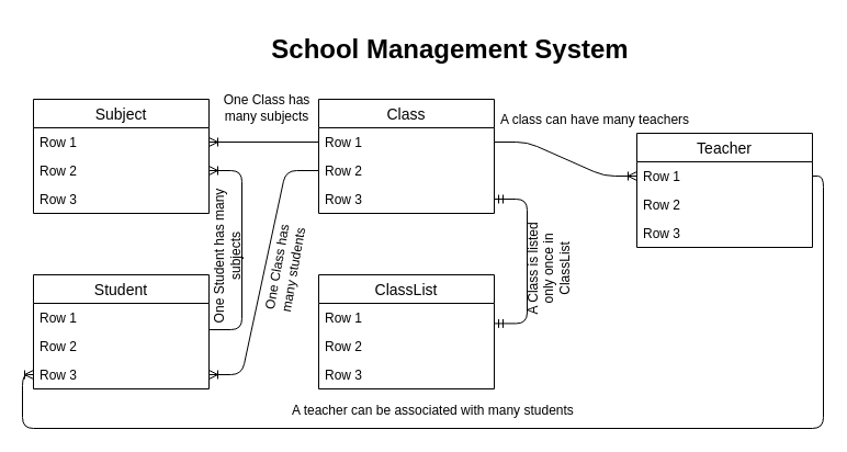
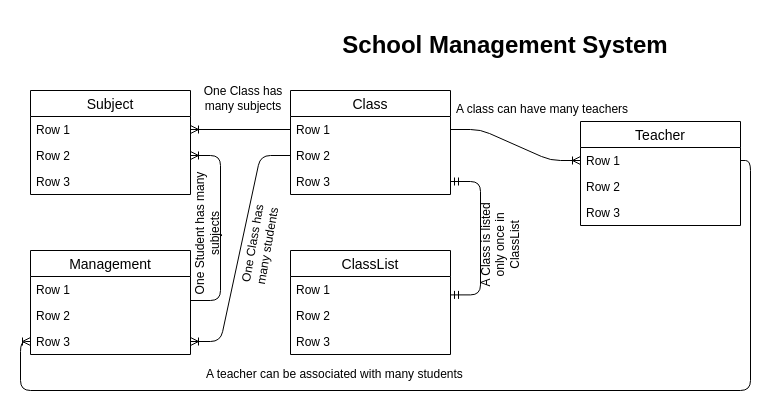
- <mxCell id="34" value="&lt;h1&gt;School Management System&lt;/h1&gt;" style="text;html=1;strokeColor=none;fillColor=none;align=center;verticalAlign=middle;whiteSpace=wrap;rounded=0;" parent="1" vertex="1"><mxGeometry x="210" y="20" width="400" height="50" as="geometry" /></mxCell>
+ <mxCell id="34" value="&lt;h1&gt;School Management System&lt;/h1&gt;" style="text;html=1;strokeColor=none;fillColor=none;align=center;verticalAlign=middle;whiteSpace=wrap;rounded=0;" parent="1" vertex="1"><mxGeometry x="305" y="20" width="400" height="50" as="geometry" /></mxCell>
- <mxCell id="6" value="Student" style="swimlane;fontStyle=0;childLayout=stackLayout;horizontal=1;startSize=26;horizontalStack=0;resizeParent=1;resizeParentMax=0;resizeLast=0;collapsible=1;marginBottom=0;align=center;fontSize=14;" parent="1" vertex="1"><mxGeometry x="30" y="250" width="160" height="104" as="geometry" /></mxCell>
+ <mxCell id="6" value="Management" style="swimlane;fontStyle=0;childLayout=stackLayout;horizontal=1;startSize=26;horizontalStack=0;resizeParent=1;resizeParentMax=0;resizeLast=0;collapsible=1;marginBottom=0;align=center;fontSize=14;" parent="1" vertex="1"><mxGeometry x="30" y="250" width="160" height="104" as="geometry" /></mxCell>
- <mxCell id="33" value="A teacher can be associated with many students" style="text;strokeColor=none;fillColor=none;spacingLeft=4;spacingRight=4;overflow=hidden;rotatable=0;points=[[0,0.5],[1,0.5]];portConstraint=eastwest;fontSize=12;" parent="1" vertex="1"><mxGeometry x="260" y="360" width="280" height="26" as="geometry" /></mxCell>
+ <mxCell id="33" value="A teacher can be associated with many students" style="text;strokeColor=none;fillColor=none;spacingLeft=4;spacingRight=4;overflow=hidden;rotatable=0;points=[[0,0.5],[1,0.5]];portConstraint=eastwest;fontSize=12;" parent="1" vertex="1"><mxGeometry x="200" y="360" width="280" height="26" as="geometry" /></mxCell>
